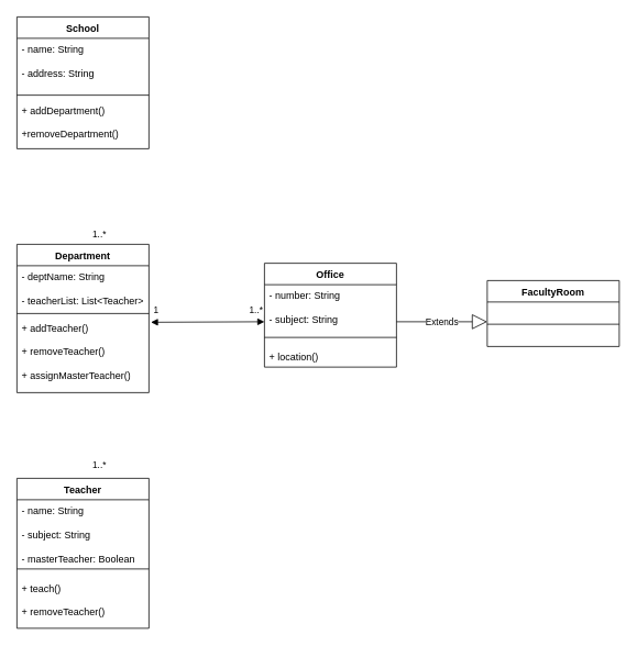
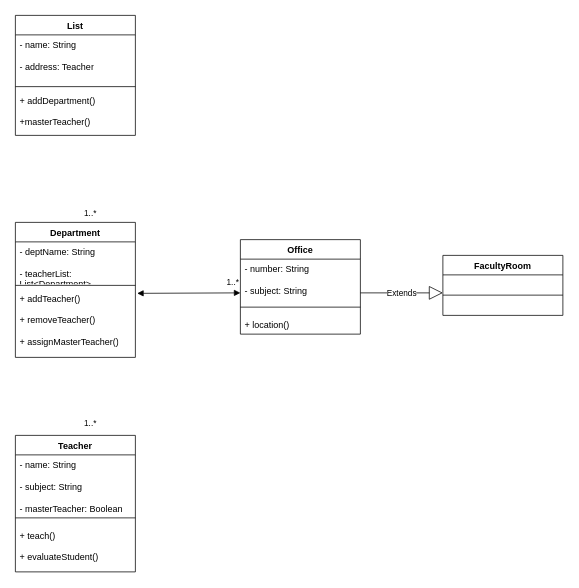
- <mxCell id="2" value="School&lt;div&gt;&lt;br&gt;&lt;/div&gt;" style="swimlane;fontStyle=1;align=center;verticalAlign=top;childLayout=stackLayout;horizontal=1;startSize=26;horizontalStack=0;resizeParent=1;resizeParentMax=0;resizeLast=0;collapsible=1;marginBottom=0;whiteSpace=wrap;html=1;" vertex="1" parent="1"><mxGeometry x="20" y="20" width="160" height="160" as="geometry" /></mxCell>
+ <mxCell id="2" value="List&lt;div&gt;&lt;br&gt;&lt;/div&gt;" style="swimlane;fontStyle=1;align=center;verticalAlign=top;childLayout=stackLayout;horizontal=1;startSize=26;horizontalStack=0;resizeParent=1;resizeParentMax=0;resizeLast=0;collapsible=1;marginBottom=0;whiteSpace=wrap;html=1;" vertex="1" parent="1"><mxGeometry x="20" y="20" width="160" height="160" as="geometry" /></mxCell>
- <mxCell id="3" value="- name: String&lt;div&gt;&lt;br&gt;&lt;div&gt;- address: String&lt;/div&gt;&lt;/div&gt;" style="text;strokeColor=none;fillColor=none;align=left;verticalAlign=top;spacingLeft=4;spacingRight=4;overflow=hidden;rotatable=0;points=[[0,0.5],[1,0.5]];portConstraint=eastwest;whiteSpace=wrap;html=1;" vertex="1" parent="2"><mxGeometry y="26" width="160" height="64" as="geometry" /></mxCell>
+ <mxCell id="3" value="- name: String&lt;div&gt;&lt;br&gt;&lt;div&gt;- address: Teacher&lt;/div&gt;&lt;/div&gt;" style="text;strokeColor=none;fillColor=none;align=left;verticalAlign=top;spacingLeft=4;spacingRight=4;overflow=hidden;rotatable=0;points=[[0,0.5],[1,0.5]];portConstraint=eastwest;whiteSpace=wrap;html=1;" vertex="1" parent="2"><mxGeometry y="26" width="160" height="64" as="geometry" /></mxCell>
- <mxCell id="5" value="+ addDepartment()&lt;div&gt;&lt;br&gt;&lt;/div&gt;&lt;div&gt;+removeDepartment()&lt;/div&gt;" style="text;strokeColor=none;fillColor=none;align=left;verticalAlign=top;spacingLeft=4;spacingRight=4;overflow=hidden;rotatable=0;points=[[0,0.5],[1,0.5]];portConstraint=eastwest;whiteSpace=wrap;html=1;" vertex="1" parent="2"><mxGeometry y="100" width="160" height="60" as="geometry" /></mxCell>
+ <mxCell id="5" value="+ addDepartment()&lt;div&gt;&lt;br&gt;&lt;/div&gt;&lt;div&gt;+masterTeacher()&lt;/div&gt;" style="text;strokeColor=none;fillColor=none;align=left;verticalAlign=top;spacingLeft=4;spacingRight=4;overflow=hidden;rotatable=0;points=[[0,0.5],[1,0.5]];portConstraint=eastwest;whiteSpace=wrap;html=1;" vertex="1" parent="2"><mxGeometry y="100" width="160" height="60" as="geometry" /></mxCell>
- <mxCell id="7" value="- deptName: String&lt;div&gt;&lt;br&gt;&lt;/div&gt;&lt;div&gt;-&amp;nbsp;teacherList: List&amp;lt;Teacher&amp;gt;&lt;/div&gt;" style="text;strokeColor=none;fillColor=none;align=left;verticalAlign=top;spacingLeft=4;spacingRight=4;overflow=hidden;rotatable=0;points=[[0,0.5],[1,0.5]];portConstraint=eastwest;whiteSpace=wrap;html=1;" vertex="1" parent="6"><mxGeometry y="26" width="160" height="54" as="geometry" /></mxCell>
+ <mxCell id="7" value="- deptName: String&lt;div&gt;&lt;br&gt;&lt;/div&gt;&lt;div&gt;-&amp;nbsp;teacherList: List&amp;lt;Department&amp;gt;&lt;/div&gt;" style="text;strokeColor=none;fillColor=none;align=left;verticalAlign=top;spacingLeft=4;spacingRight=4;overflow=hidden;rotatable=0;points=[[0,0.5],[1,0.5]];portConstraint=eastwest;whiteSpace=wrap;html=1;" vertex="1" parent="6"><mxGeometry y="26" width="160" height="54" as="geometry" /></mxCell>
- <mxCell id="25" value="&lt;span style=&quot;color: rgb(0, 0, 0); font-family: Helvetica; font-size: 11px; font-style: normal; font-variant-ligatures: normal; font-variant-caps: normal; font-weight: 400; letter-spacing: normal; orphans: 2; text-align: left; text-indent: 0px; text-transform: none; widows: 2; word-spacing: 0px; -webkit-text-stroke-width: 0px; white-space: nowrap; background-color: rgb(255, 255, 255); text-decoration-thickness: initial; text-decoration-style: initial; text-decoration-color: initial; display: inline !important; float: none;&quot;&gt;1&lt;/span&gt;" style="text;whiteSpace=wrap;html=1;" vertex="1" parent="1"><mxGeometry x="184" y="362" width="40" height="40" as="geometry" /></mxCell>
- <mxCell id="17" value="+ teach()&lt;div&gt;&lt;br&gt;&lt;/div&gt;&lt;div&gt;+ removeTeacher()&lt;/div&gt;" style="text;strokeColor=none;fillColor=none;align=left;verticalAlign=top;spacingLeft=4;spacingRight=4;overflow=hidden;rotatable=0;points=[[0,0.5],[1,0.5]];portConstraint=eastwest;whiteSpace=wrap;html=1;" vertex="1" parent="14"><mxGeometry y="120" width="160" height="62" as="geometry" /></mxCell>
+ <mxCell id="17" value="+ teach()&lt;div&gt;&lt;br&gt;&lt;/div&gt;&lt;div&gt;+ evaluateStudent()&lt;/div&gt;" style="text;strokeColor=none;fillColor=none;align=left;verticalAlign=top;spacingLeft=4;spacingRight=4;overflow=hidden;rotatable=0;points=[[0,0.5],[1,0.5]];portConstraint=eastwest;whiteSpace=wrap;html=1;" vertex="1" parent="14"><mxGeometry y="120" width="160" height="62" as="geometry" /></mxCell>
